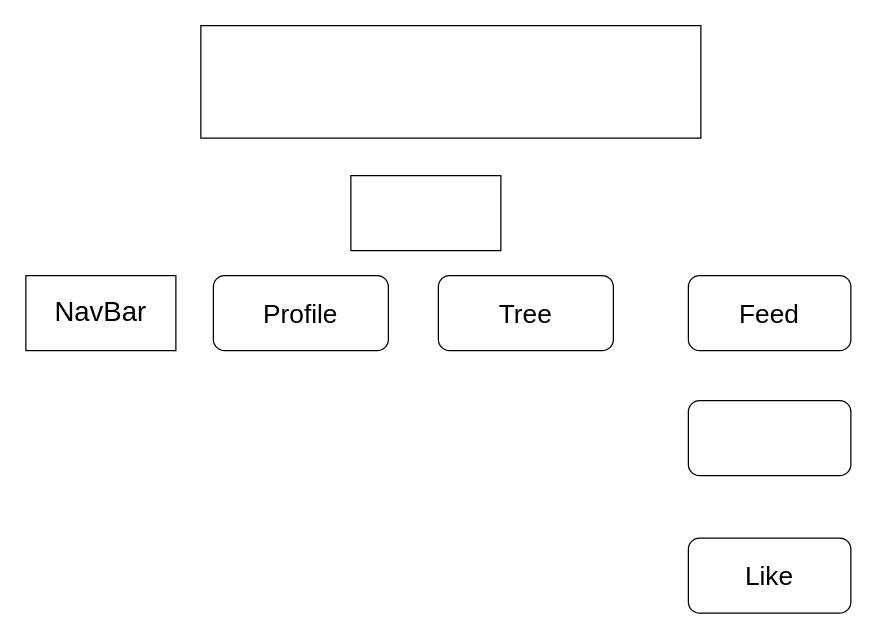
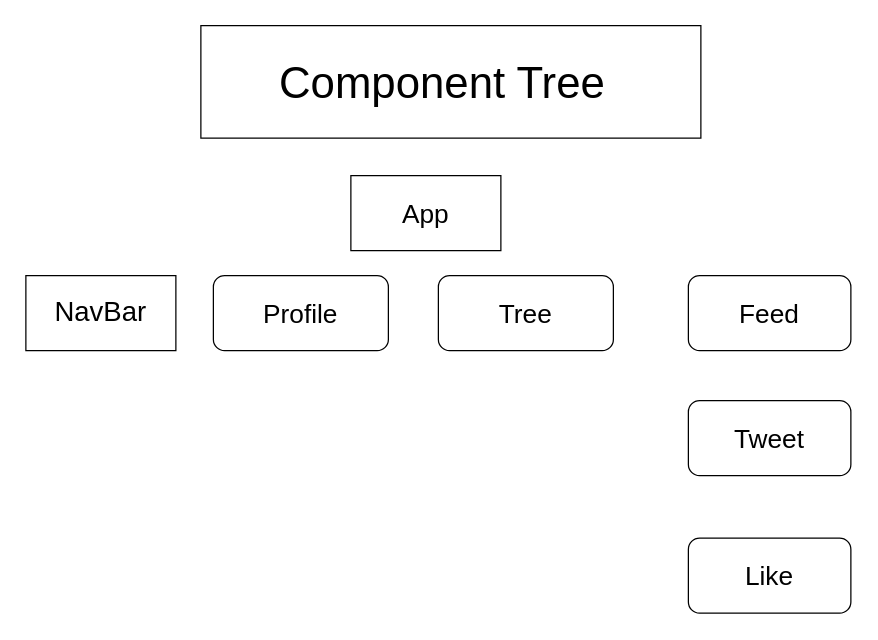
+ <mxCell id="3" value="&lt;font style=&quot;font-size: 35px&quot;&gt;Component Tree&lt;/font&gt;&amp;nbsp;" style="text;html=1;strokeColor=none;fillColor=none;align=center;verticalAlign=middle;whiteSpace=wrap;rounded=0;" vertex="1" parent="1"><mxGeometry x="200" y="35" width="310" height="60" as="geometry" /></mxCell>
+ <mxCell id="5" value="&lt;font style=&quot;font-size: 21px&quot;&gt;App&lt;/font&gt;" style="text;html=1;strokeColor=none;fillColor=none;align=center;verticalAlign=middle;whiteSpace=wrap;rounded=0;" vertex="1" parent="1"><mxGeometry x="280" y="140" width="120" height="60" as="geometry" /></mxCell>
+ <mxCell id="15" value="Tweet" style="text;html=1;strokeColor=none;fillColor=none;align=center;verticalAlign=middle;whiteSpace=wrap;rounded=0;fontSize=21;" vertex="1" parent="1"><mxGeometry x="550" y="320" width="130" height="60" as="geometry" /></mxCell>
